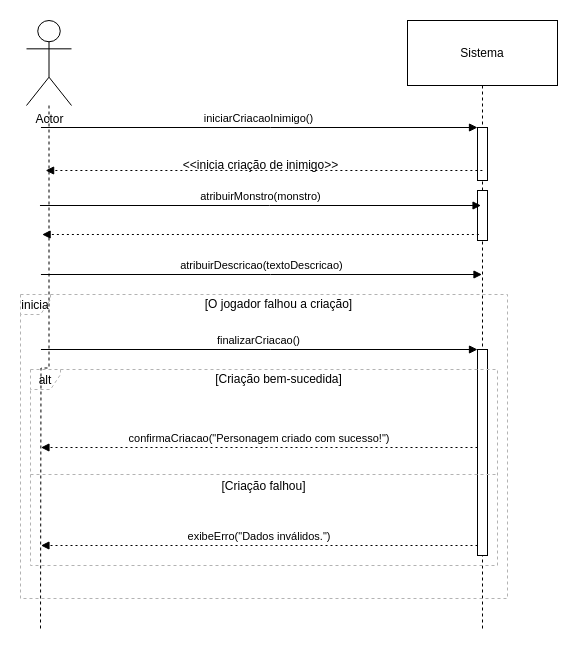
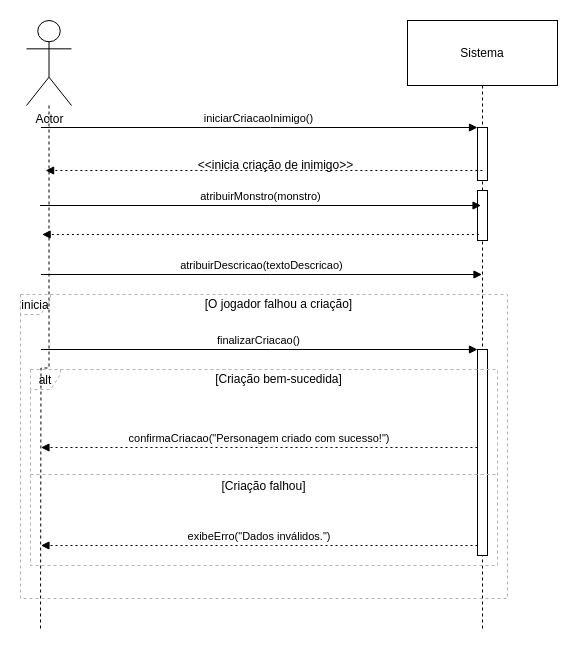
- <mxCell id="19" value="&amp;lt;&amp;lt;inicia criação de inimigo&amp;gt;&amp;gt;" style="text;html=1;align=center;verticalAlign=middle;resizable=0;points=[];autosize=1;strokeColor=none;fillColor=none;" vertex="1" parent="1"><mxGeometry x="170" y="150" width="180" height="30" as="geometry" /></mxCell>
+ <mxCell id="19" value="&amp;lt;&amp;lt;inicia criação de inimigo&amp;gt;&amp;gt;" style="text;html=1;align=center;verticalAlign=middle;resizable=0;points=[];autosize=1;strokeColor=none;fillColor=none;" vertex="1" parent="1"><mxGeometry x="185" y="150" width="180" height="30" as="geometry" /></mxCell>
